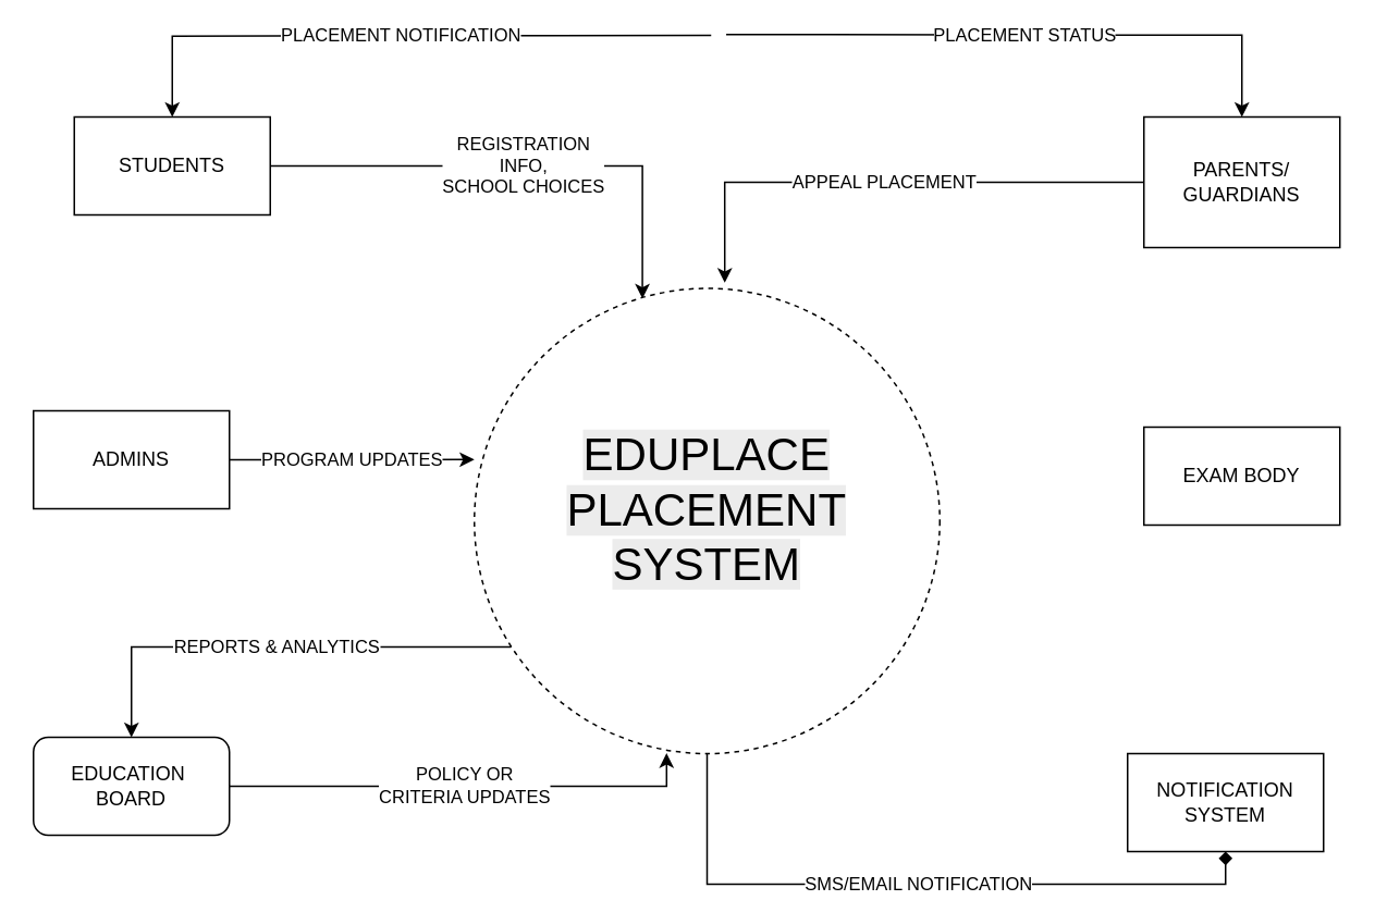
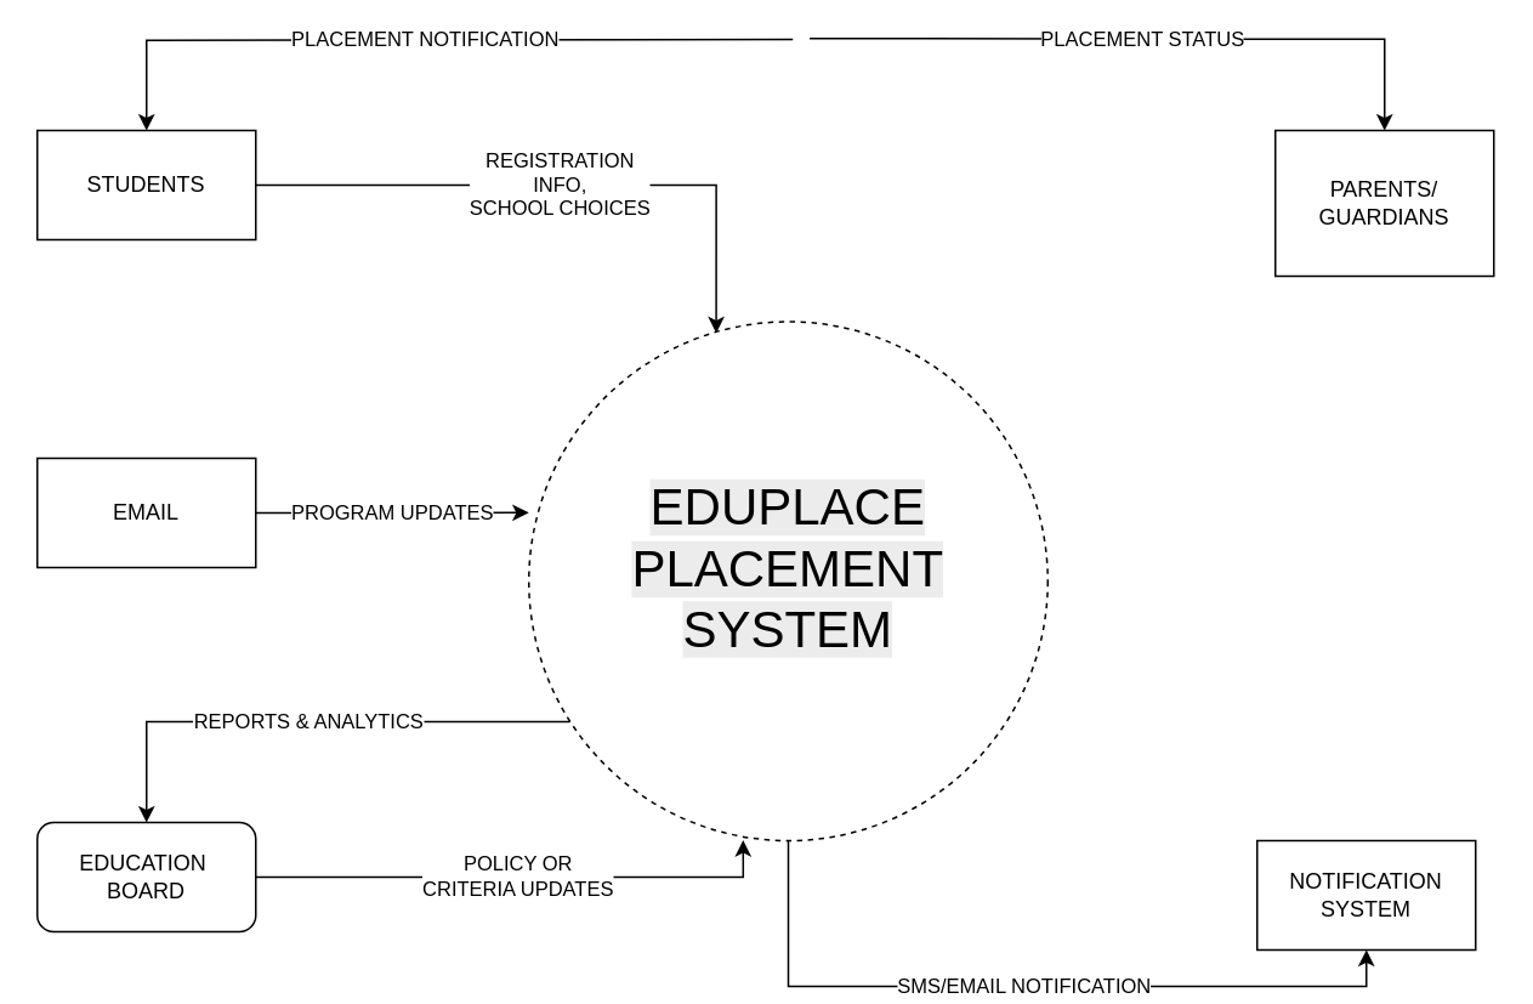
- <mxCell id="2" value="STUDENTS" style="rounded=0;whiteSpace=wrap;html=1;" parent="1" vertex="1"><mxGeometry x="45" y="71" width="120" height="60" as="geometry" /></mxCell>
+ <mxCell id="2" value="STUDENTS" style="rounded=0;whiteSpace=wrap;html=1;" parent="1" vertex="1"><mxGeometry x="20" y="71" width="120" height="60" as="geometry" /></mxCell>
- <mxCell id="15" value="APPEAL PLACEMENT" style="edgeStyle=orthogonalEdgeStyle;rounded=0;orthogonalLoop=1;jettySize=auto;html=1;entryX=0.538;entryY=-0.012;entryDx=0;entryDy=0;entryPerimeter=0;" parent="1" source="3" target="16" edge="1"><mxGeometry relative="1" as="geometry"><mxPoint x="550.46" y="100.52" as="targetPoint" /></mxGeometry></mxCell>
- <mxCell id="4" value="ADMINS" style="rounded=0;whiteSpace=wrap;html=1;" parent="1" vertex="1"><mxGeometry x="20" y="251" width="120" height="60" as="geometry" /></mxCell>
+ <mxCell id="4" value="EMAIL" style="rounded=0;whiteSpace=wrap;html=1;" parent="1" vertex="1"><mxGeometry x="20" y="251" width="120" height="60" as="geometry" /></mxCell>
- <mxCell id="5" value="EXAM BODY" style="rounded=0;whiteSpace=wrap;html=1;" parent="1" vertex="1"><mxGeometry x="700" y="261" width="120" height="60" as="geometry" /></mxCell>
- <mxCell id="11" value="SMS/EMAIL NOTIFICATION" style="edgeStyle=orthogonalEdgeStyle;rounded=0;orthogonalLoop=1;jettySize=auto;html=1;entryX=0.5;entryY=1;entryDx=0;entryDy=0;exitX=0.5;exitY=1;exitDx=0;exitDy=0;endArrow=diamond;" parent="1" source="16" target="7" edge="1"><mxGeometry relative="1" as="geometry"><mxPoint x="435" y="581" as="sourcePoint" /></mxGeometry></mxCell>
+ <mxCell id="11" value="SMS/EMAIL NOTIFICATION" style="edgeStyle=orthogonalEdgeStyle;rounded=0;orthogonalLoop=1;jettySize=auto;html=1;entryX=0.5;entryY=1;entryDx=0;entryDy=0;exitX=0.5;exitY=1;exitDx=0;exitDy=0;" parent="1" source="16" target="7" edge="1"><mxGeometry relative="1" as="geometry"><mxPoint x="435" y="581" as="sourcePoint" /></mxGeometry></mxCell>
